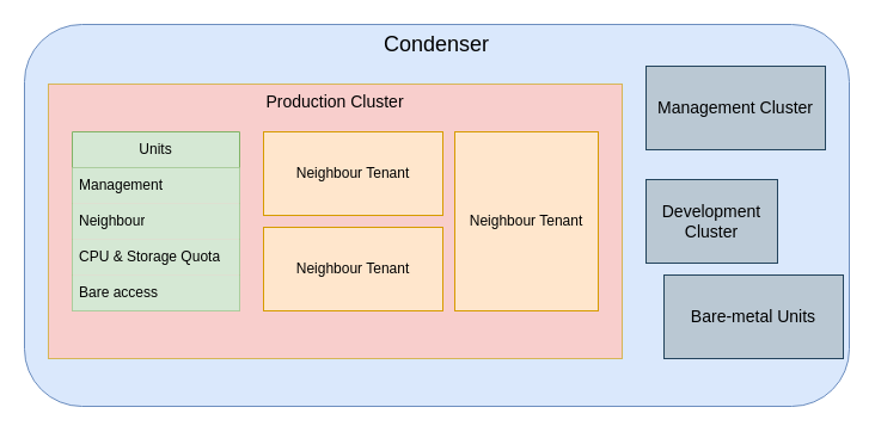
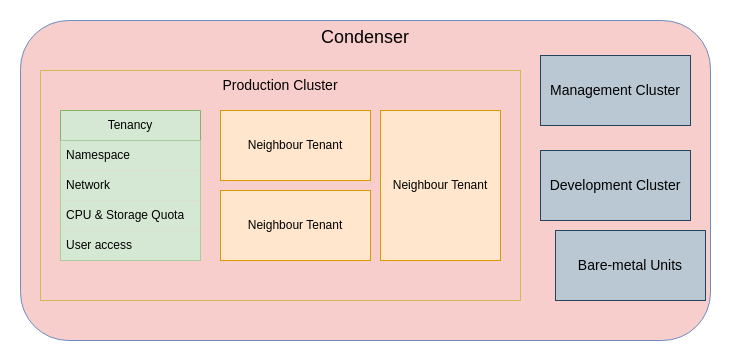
- <mxCell id="2" value="Condenser" style="rounded=1;whiteSpace=wrap;html=1;verticalAlign=top;fontSize=18;fillColor=#dae8fc;strokeColor=#6c8ebf;" parent="1" vertex="1"><mxGeometry x="20" y="20" width="690" height="320" as="geometry" /></mxCell>
+ <mxCell id="2" value="Condenser" style="rounded=1;whiteSpace=wrap;html=1;verticalAlign=top;fontSize=18;fillColor=#f8cecc;strokeColor=#6c8ebf;" parent="1" vertex="1"><mxGeometry x="20" y="20" width="690" height="320" as="geometry" /></mxCell>
- <mxCell id="7" value="Units" style="swimlane;fontStyle=0;childLayout=stackLayout;horizontal=1;startSize=30;horizontalStack=0;resizeParent=1;resizeParentMax=0;resizeLast=0;collapsible=1;marginBottom=0;whiteSpace=wrap;html=1;fillColor=#d5e8d4;strokeColor=#82b366;" parent="1" vertex="1"><mxGeometry x="60" y="110" width="140" height="150" as="geometry" /></mxCell>
+ <mxCell id="7" value="Tenancy" style="swimlane;fontStyle=0;childLayout=stackLayout;horizontal=1;startSize=30;horizontalStack=0;resizeParent=1;resizeParentMax=0;resizeLast=0;collapsible=1;marginBottom=0;whiteSpace=wrap;html=1;fillColor=#d5e8d4;strokeColor=#82b366;" parent="1" vertex="1"><mxGeometry x="60" y="110" width="140" height="150" as="geometry" /></mxCell>
- <mxCell id="8" value="Management" style="text;strokeColor=none;fillColor=#d5e8d4;align=left;verticalAlign=middle;spacingLeft=4;spacingRight=4;overflow=hidden;points=[[0,0.5],[1,0.5]];portConstraint=eastwest;rotatable=0;whiteSpace=wrap;html=1;" parent="7" vertex="1"><mxGeometry y="30" width="140" height="30" as="geometry" /></mxCell>
+ <mxCell id="8" value="Namespace" style="text;strokeColor=none;fillColor=#d5e8d4;align=left;verticalAlign=middle;spacingLeft=4;spacingRight=4;overflow=hidden;points=[[0,0.5],[1,0.5]];portConstraint=eastwest;rotatable=0;whiteSpace=wrap;html=1;" parent="7" vertex="1"><mxGeometry y="30" width="140" height="30" as="geometry" /></mxCell>
- <mxCell id="9" value="Neighbour" style="text;strokeColor=none;fillColor=#d5e8d4;align=left;verticalAlign=middle;spacingLeft=4;spacingRight=4;overflow=hidden;points=[[0,0.5],[1,0.5]];portConstraint=eastwest;rotatable=0;whiteSpace=wrap;html=1;" parent="7" vertex="1"><mxGeometry y="60" width="140" height="30" as="geometry" /></mxCell>
+ <mxCell id="9" value="Network" style="text;strokeColor=none;fillColor=#d5e8d4;align=left;verticalAlign=middle;spacingLeft=4;spacingRight=4;overflow=hidden;points=[[0,0.5],[1,0.5]];portConstraint=eastwest;rotatable=0;whiteSpace=wrap;html=1;" parent="7" vertex="1"><mxGeometry y="60" width="140" height="30" as="geometry" /></mxCell>
- <mxCell id="5" value="Development Cluster" style="rounded=0;whiteSpace=wrap;html=1;verticalAlign=middle;fontSize=14;fillColor=#bac8d3;strokeColor=#23445d;" parent="1" vertex="1"><mxGeometry x="540" y="150" width="110" height="70" as="geometry" /></mxCell>
+ <mxCell id="5" value="Development Cluster" style="rounded=0;whiteSpace=wrap;html=1;verticalAlign=middle;fontSize=14;fillColor=#bac8d3;strokeColor=#23445d;" parent="1" vertex="1"><mxGeometry x="540" y="150" width="150" height="70" as="geometry" /></mxCell>
- <mxCell id="11" value="Bare access" style="text;strokeColor=none;fillColor=#d5e8d4;align=left;verticalAlign=middle;spacingLeft=4;spacingRight=4;overflow=hidden;points=[[0,0.5],[1,0.5]];portConstraint=eastwest;rotatable=0;whiteSpace=wrap;html=1;" parent="7" vertex="1"><mxGeometry y="120" width="140" height="30" as="geometry" /></mxCell>
+ <mxCell id="11" value="User access" style="text;strokeColor=none;fillColor=#d5e8d4;align=left;verticalAlign=middle;spacingLeft=4;spacingRight=4;overflow=hidden;points=[[0,0.5],[1,0.5]];portConstraint=eastwest;rotatable=0;whiteSpace=wrap;html=1;" parent="7" vertex="1"><mxGeometry y="120" width="140" height="30" as="geometry" /></mxCell>
